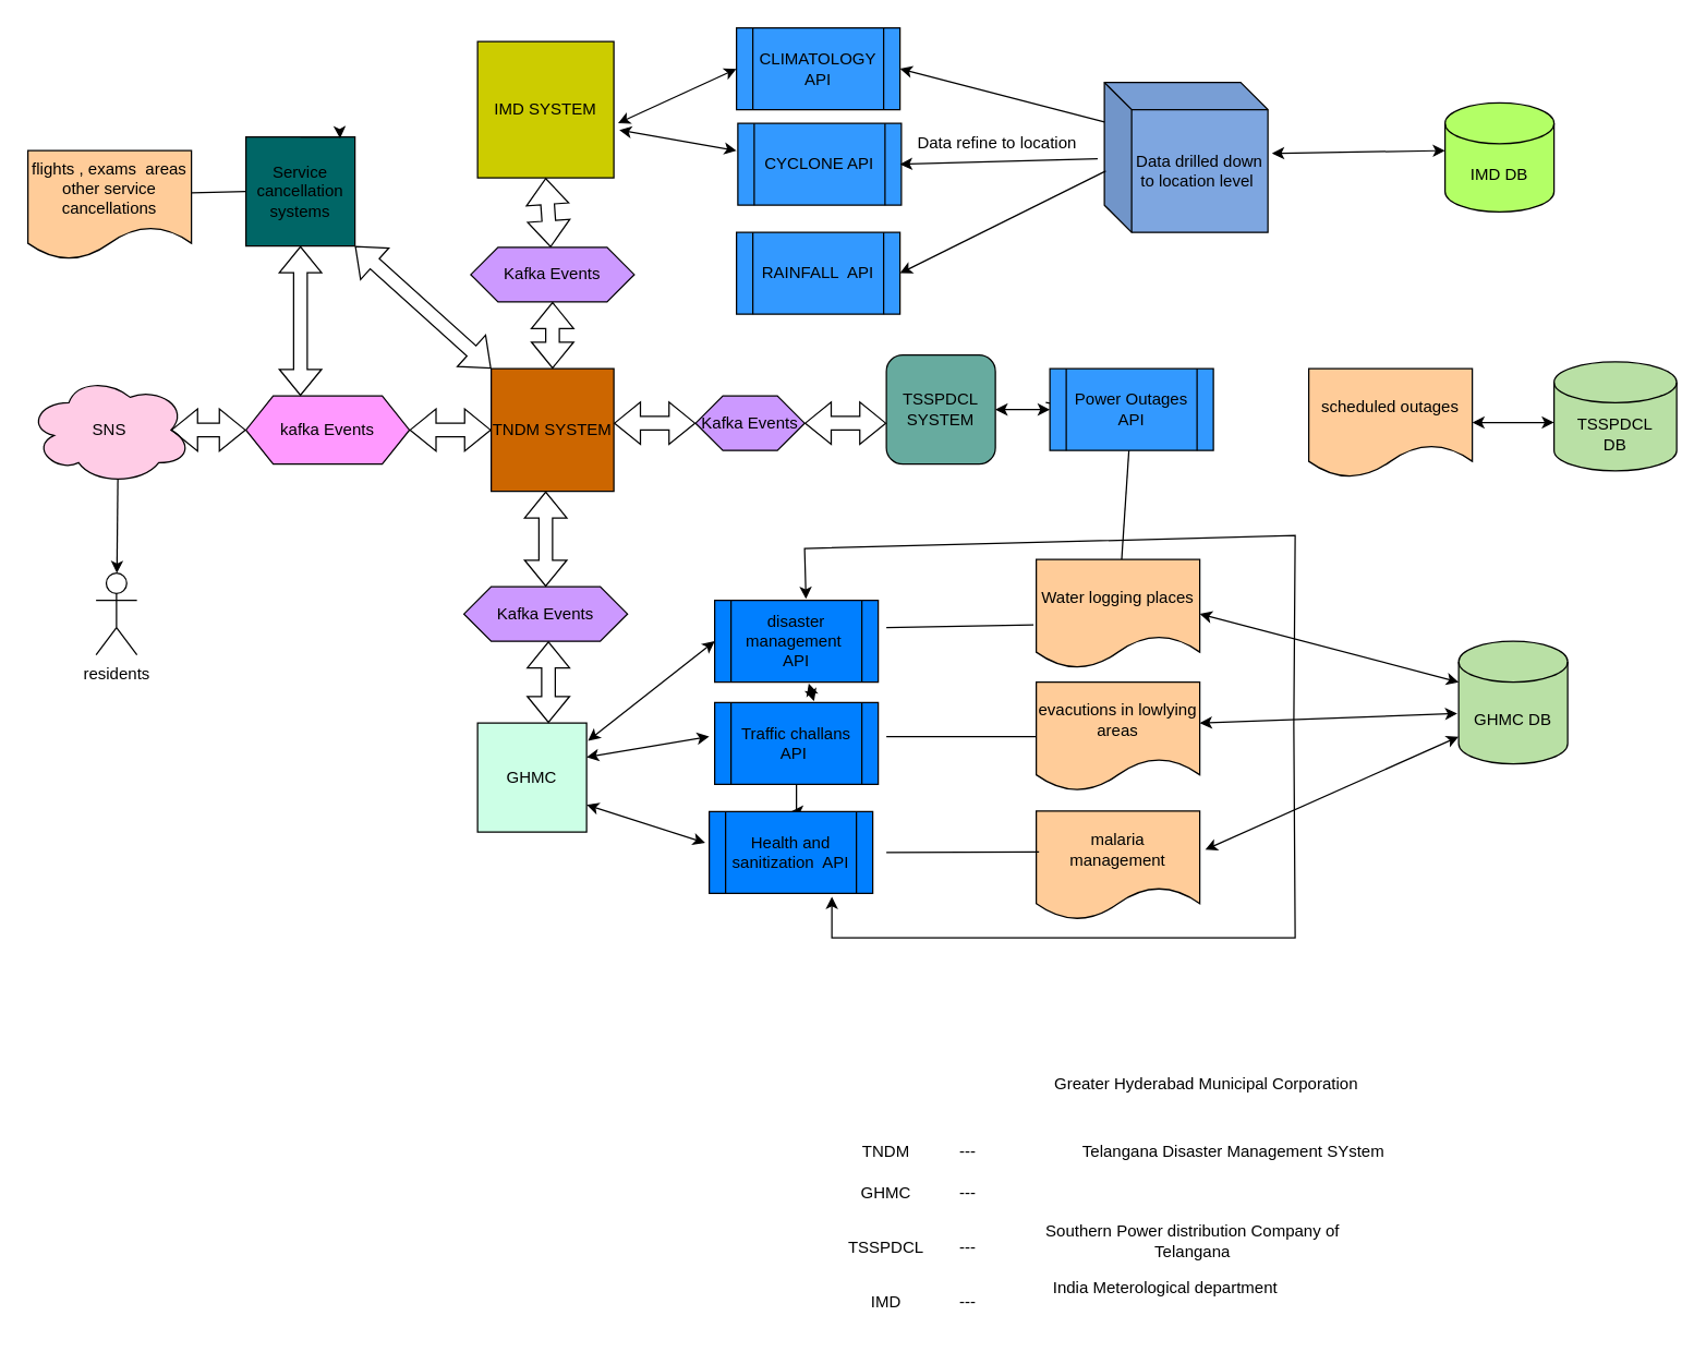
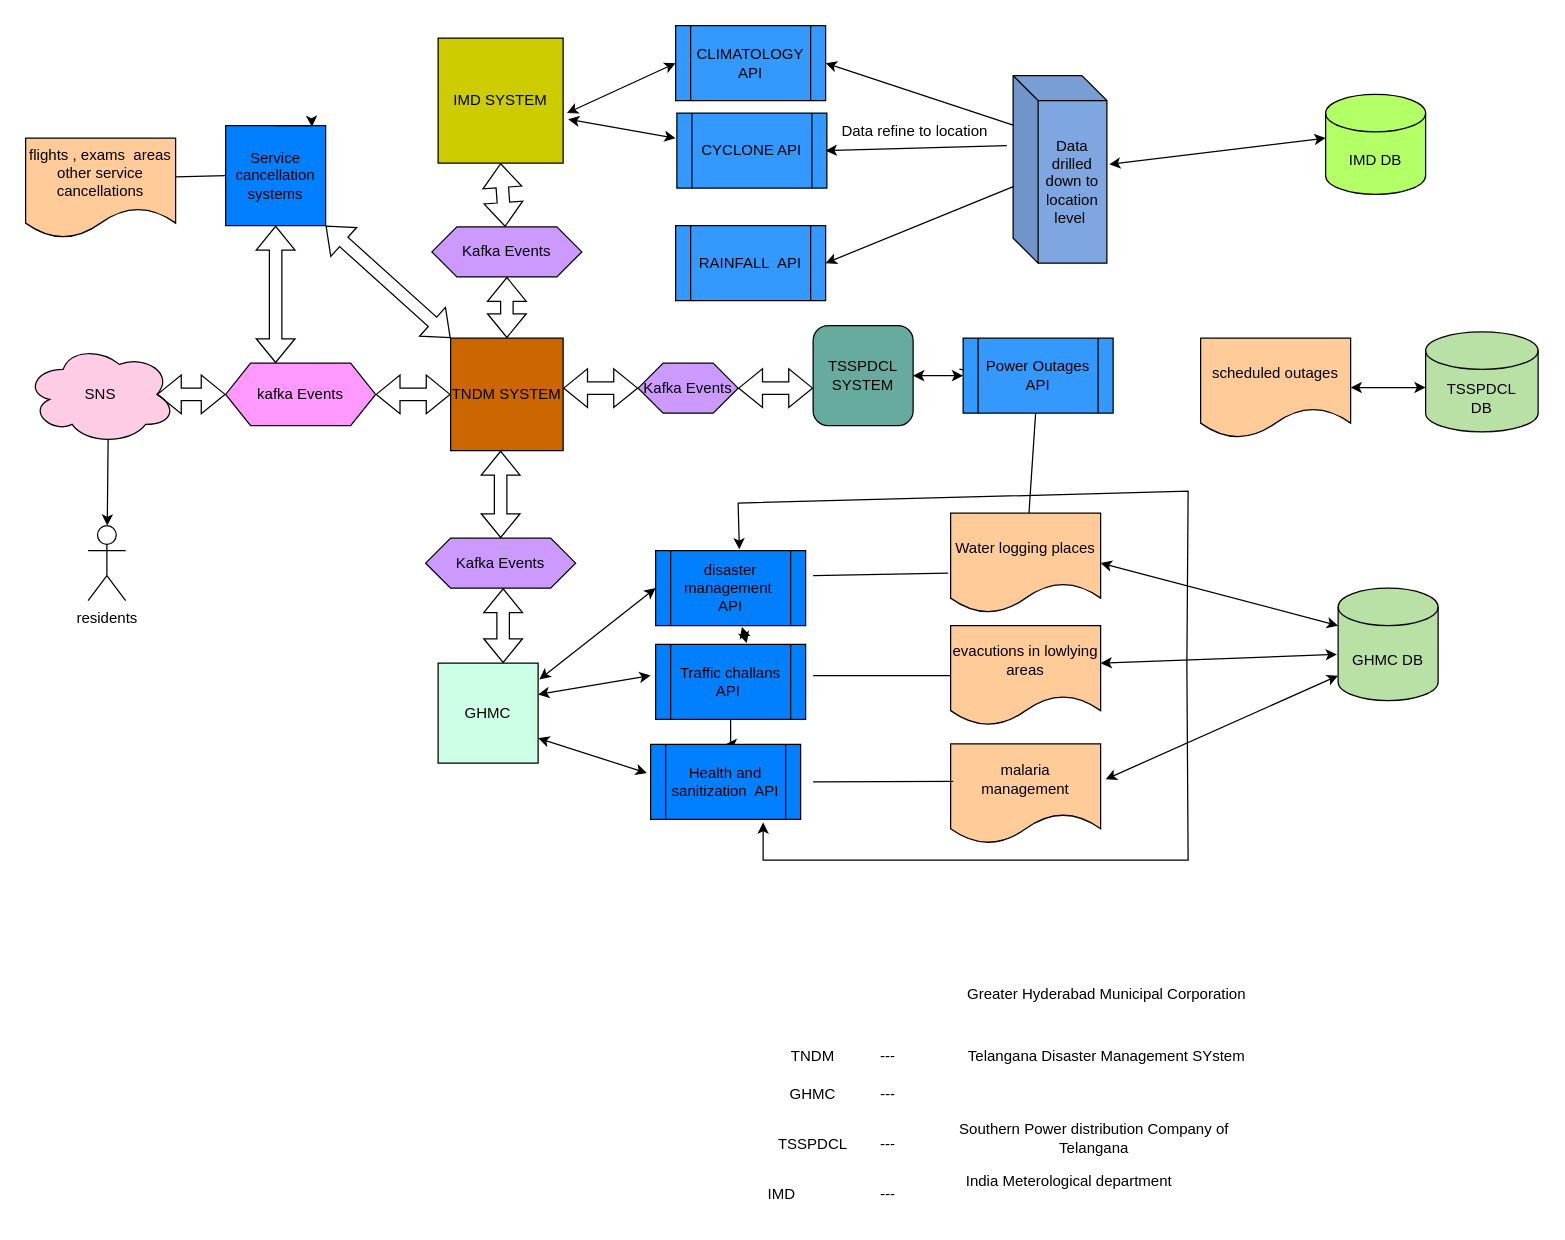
- <mxCell id="9" value="Data drilled down to location level&amp;nbsp;" style="shape=cube;whiteSpace=wrap;html=1;boundedLbl=1;backgroundOutline=1;darkOpacity=0.05;darkOpacity2=0.1;fillColor=#7EA6E0;" vertex="1" parent="1"><mxGeometry x="810" y="60" width="120" height="110" as="geometry" /></mxCell>
+ <mxCell id="9" value="Data drilled down to location level&amp;nbsp;" style="shape=cube;whiteSpace=wrap;html=1;boundedLbl=1;backgroundOutline=1;darkOpacity=0.05;darkOpacity2=0.1;fillColor=#7EA6E0;" vertex="1" parent="1"><mxGeometry x="810" y="60" width="75" height="150" as="geometry" /></mxCell>
- <mxCell id="50" value="Service cancellation systems" style="whiteSpace=wrap;html=1;aspect=fixed;fillColor=#006666;" vertex="1" parent="1"><mxGeometry x="180" y="100" width="80" height="80" as="geometry" /></mxCell>
+ <mxCell id="50" value="Service cancellation systems" style="whiteSpace=wrap;html=1;aspect=fixed;fillColor=#007fff;" vertex="1" parent="1"><mxGeometry x="180" y="100" width="80" height="80" as="geometry" /></mxCell>
- <mxCell id="11" value="RAINFALL&amp;nbsp; API" style="shape=process;whiteSpace=wrap;html=1;backgroundOutline=1;fillColor=#3399FF;" vertex="1" parent="1"><mxGeometry x="540" y="170" width="120" height="60" as="geometry" /></mxCell>
+ <mxCell id="11" value="RAINFALL&amp;nbsp; API" style="shape=process;whiteSpace=wrap;html=1;backgroundOutline=1;fillColor=#3399FF;" vertex="1" parent="1"><mxGeometry x="540" y="180" width="120" height="60" as="geometry" /></mxCell>
- <mxCell id="69" value="Telangana Disaster Management SYstem" style="text;html=1;strokeColor=none;fillColor=none;align=center;verticalAlign=middle;whiteSpace=wrap;rounded=0;" vertex="1" parent="1"><mxGeometry x="760" y="830" width="290" height="30" as="geometry" /></mxCell>
+ <mxCell id="69" value="Telangana Disaster Management SYstem" style="text;html=1;strokeColor=none;fillColor=none;align=center;verticalAlign=middle;whiteSpace=wrap;rounded=0;" vertex="1" parent="1"><mxGeometry x="740" y="830" width="290" height="30" as="geometry" /></mxCell>
- <mxCell id="76" value="IMD" style="text;html=1;strokeColor=none;fillColor=none;align=center;verticalAlign=middle;whiteSpace=wrap;rounded=0;" vertex="1" parent="1"><mxGeometry x="620" y="940" width="60" height="30" as="geometry" /></mxCell>
+ <mxCell id="76" value="IMD" style="text;html=1;strokeColor=none;fillColor=none;align=center;verticalAlign=middle;whiteSpace=wrap;rounded=0;" vertex="1" parent="1"><mxGeometry x="595" y="940" width="60" height="30" as="geometry" /></mxCell>
